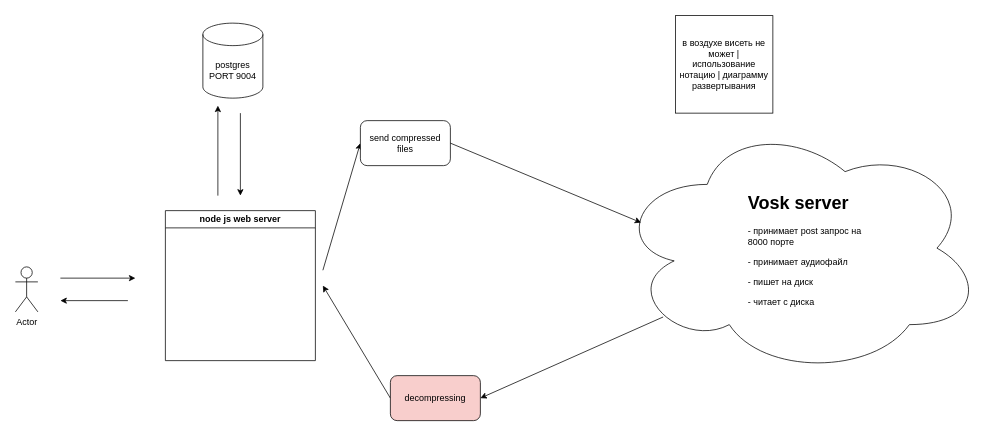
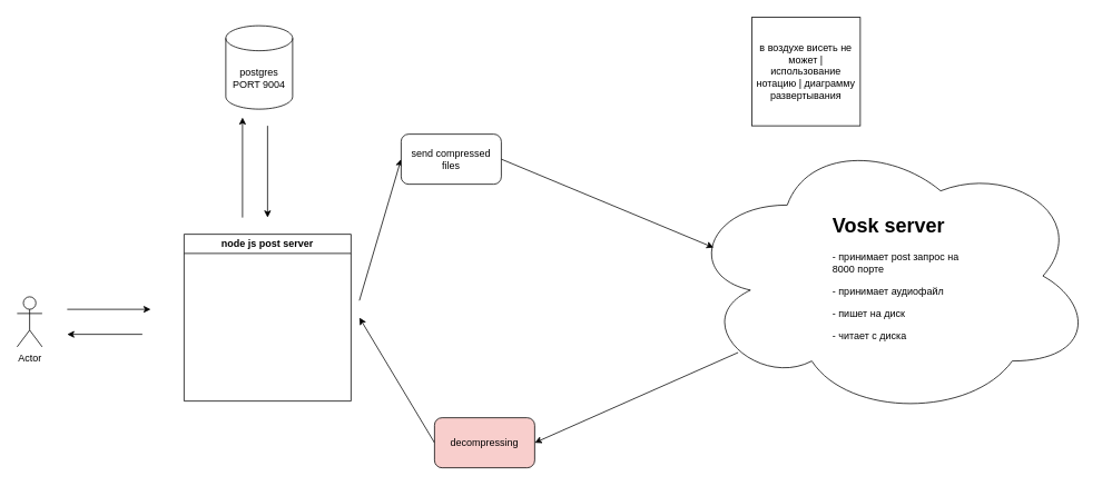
- <mxCell id="4" value="node js web server" style="swimlane;whiteSpace=wrap;html=1;" vertex="1" parent="1"><mxGeometry x="220" y="280" width="200" height="200" as="geometry" /></mxCell>
+ <mxCell id="4" value="node js post server" style="swimlane;whiteSpace=wrap;html=1;" vertex="1" parent="1"><mxGeometry x="220" y="280" width="200" height="200" as="geometry" /></mxCell>
